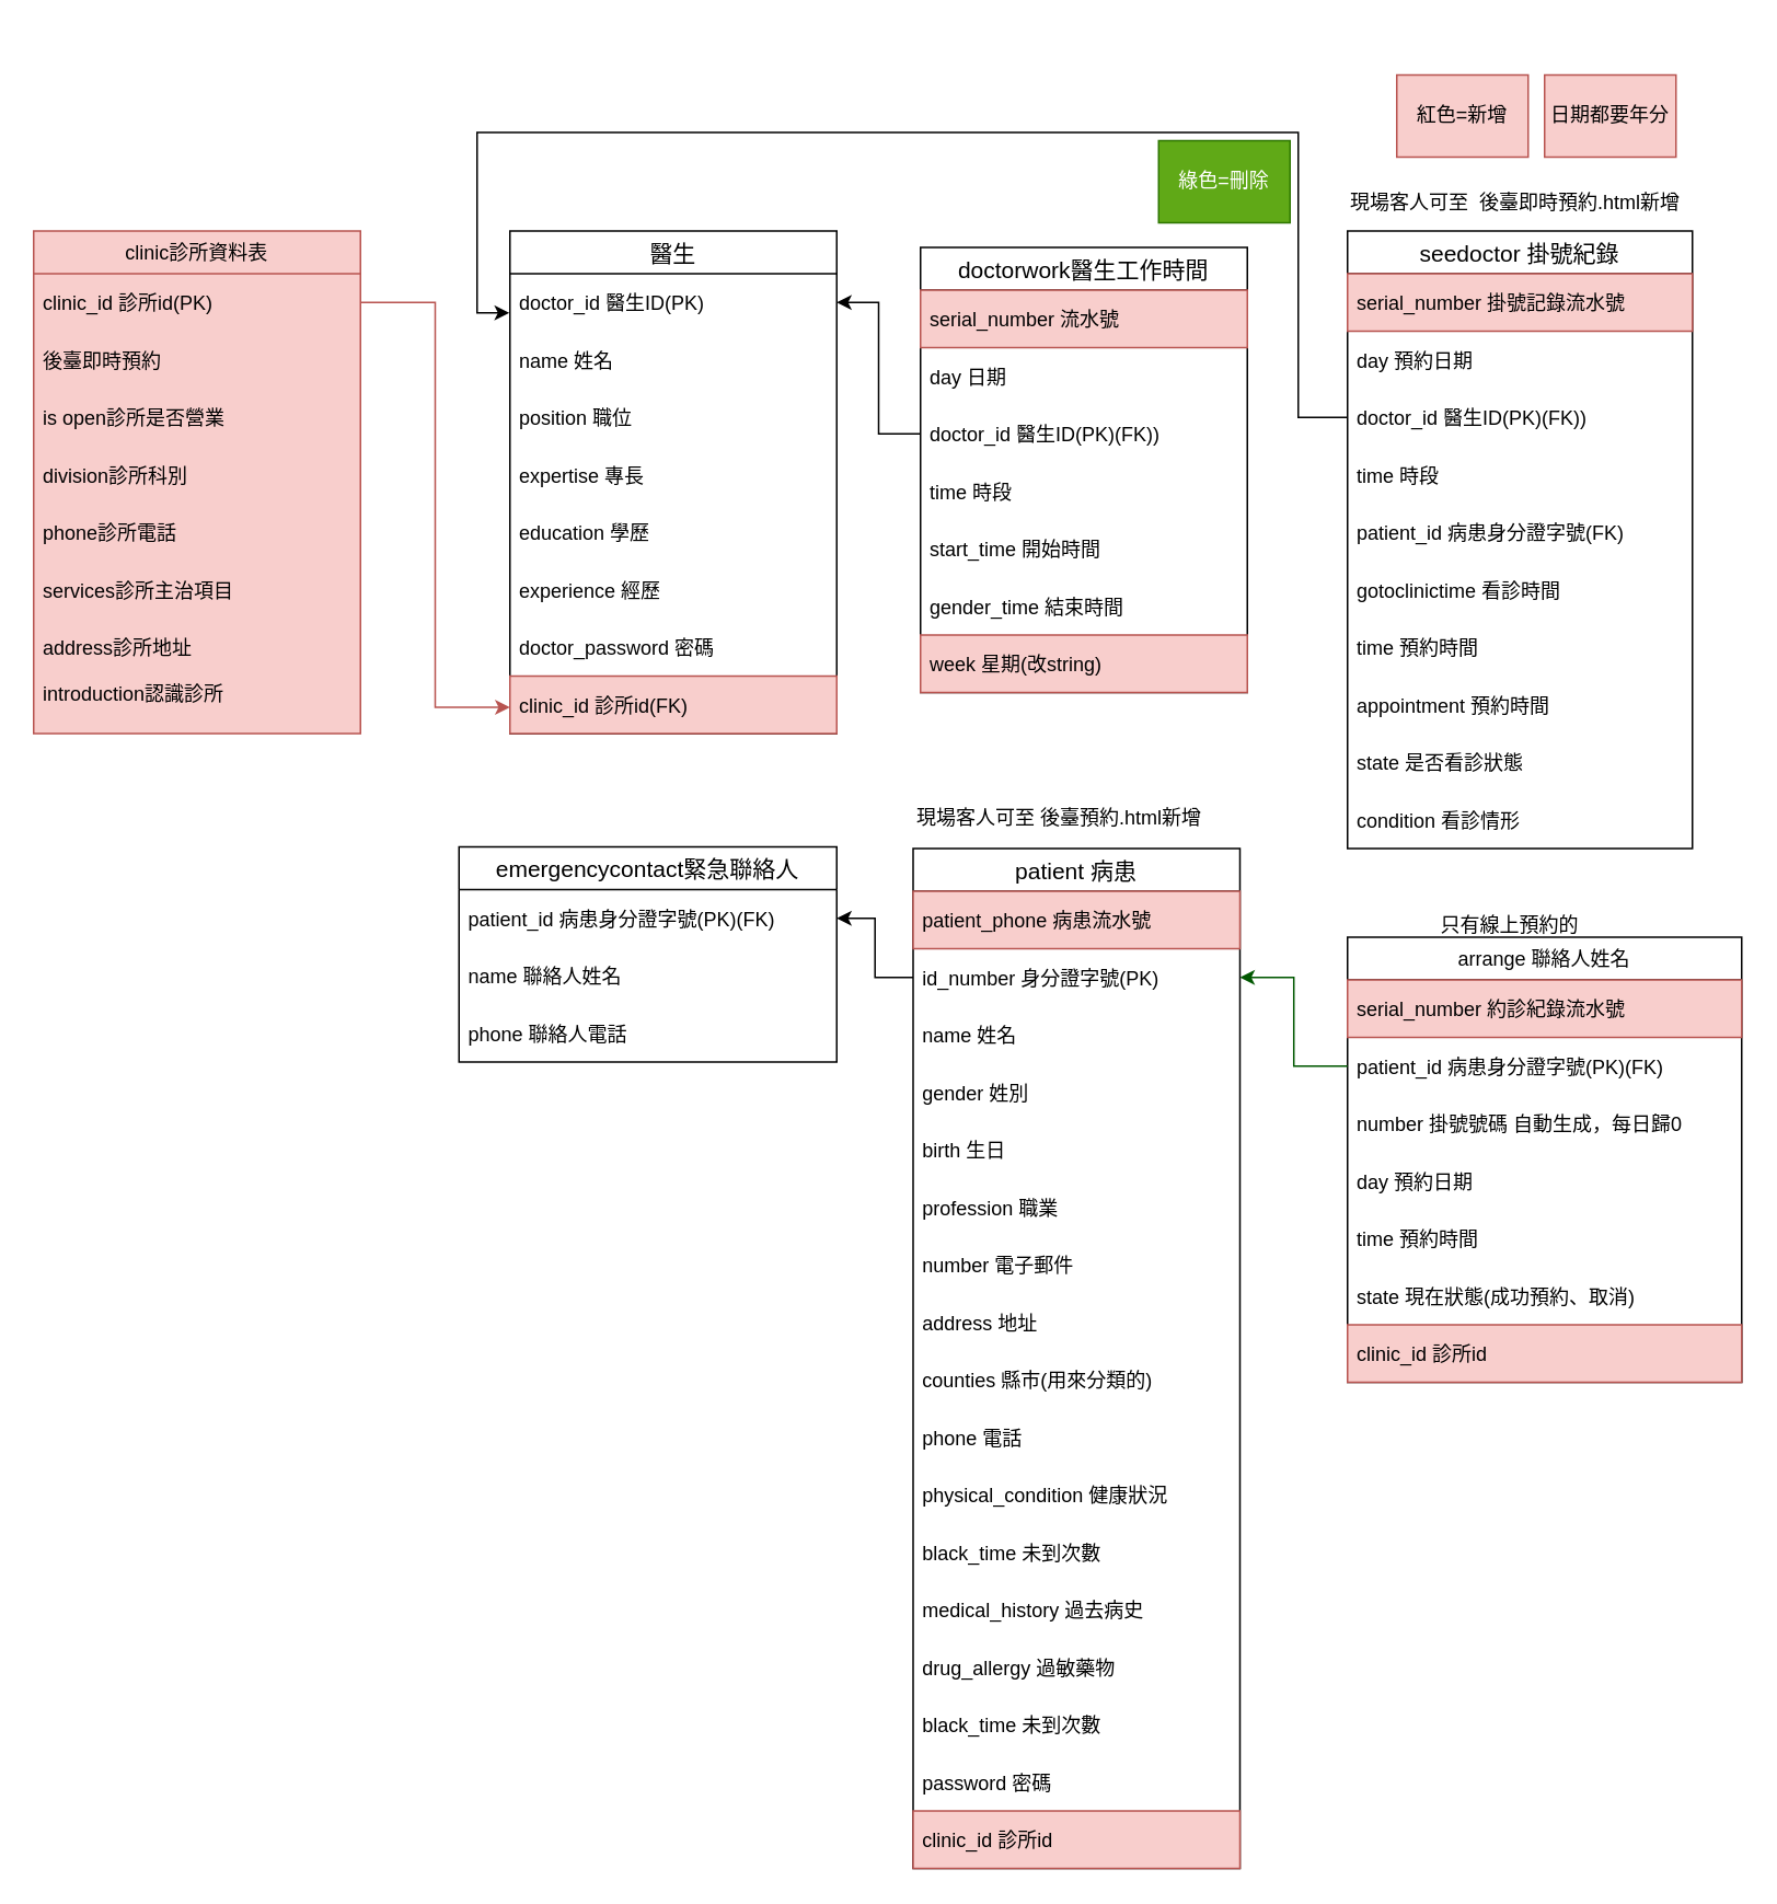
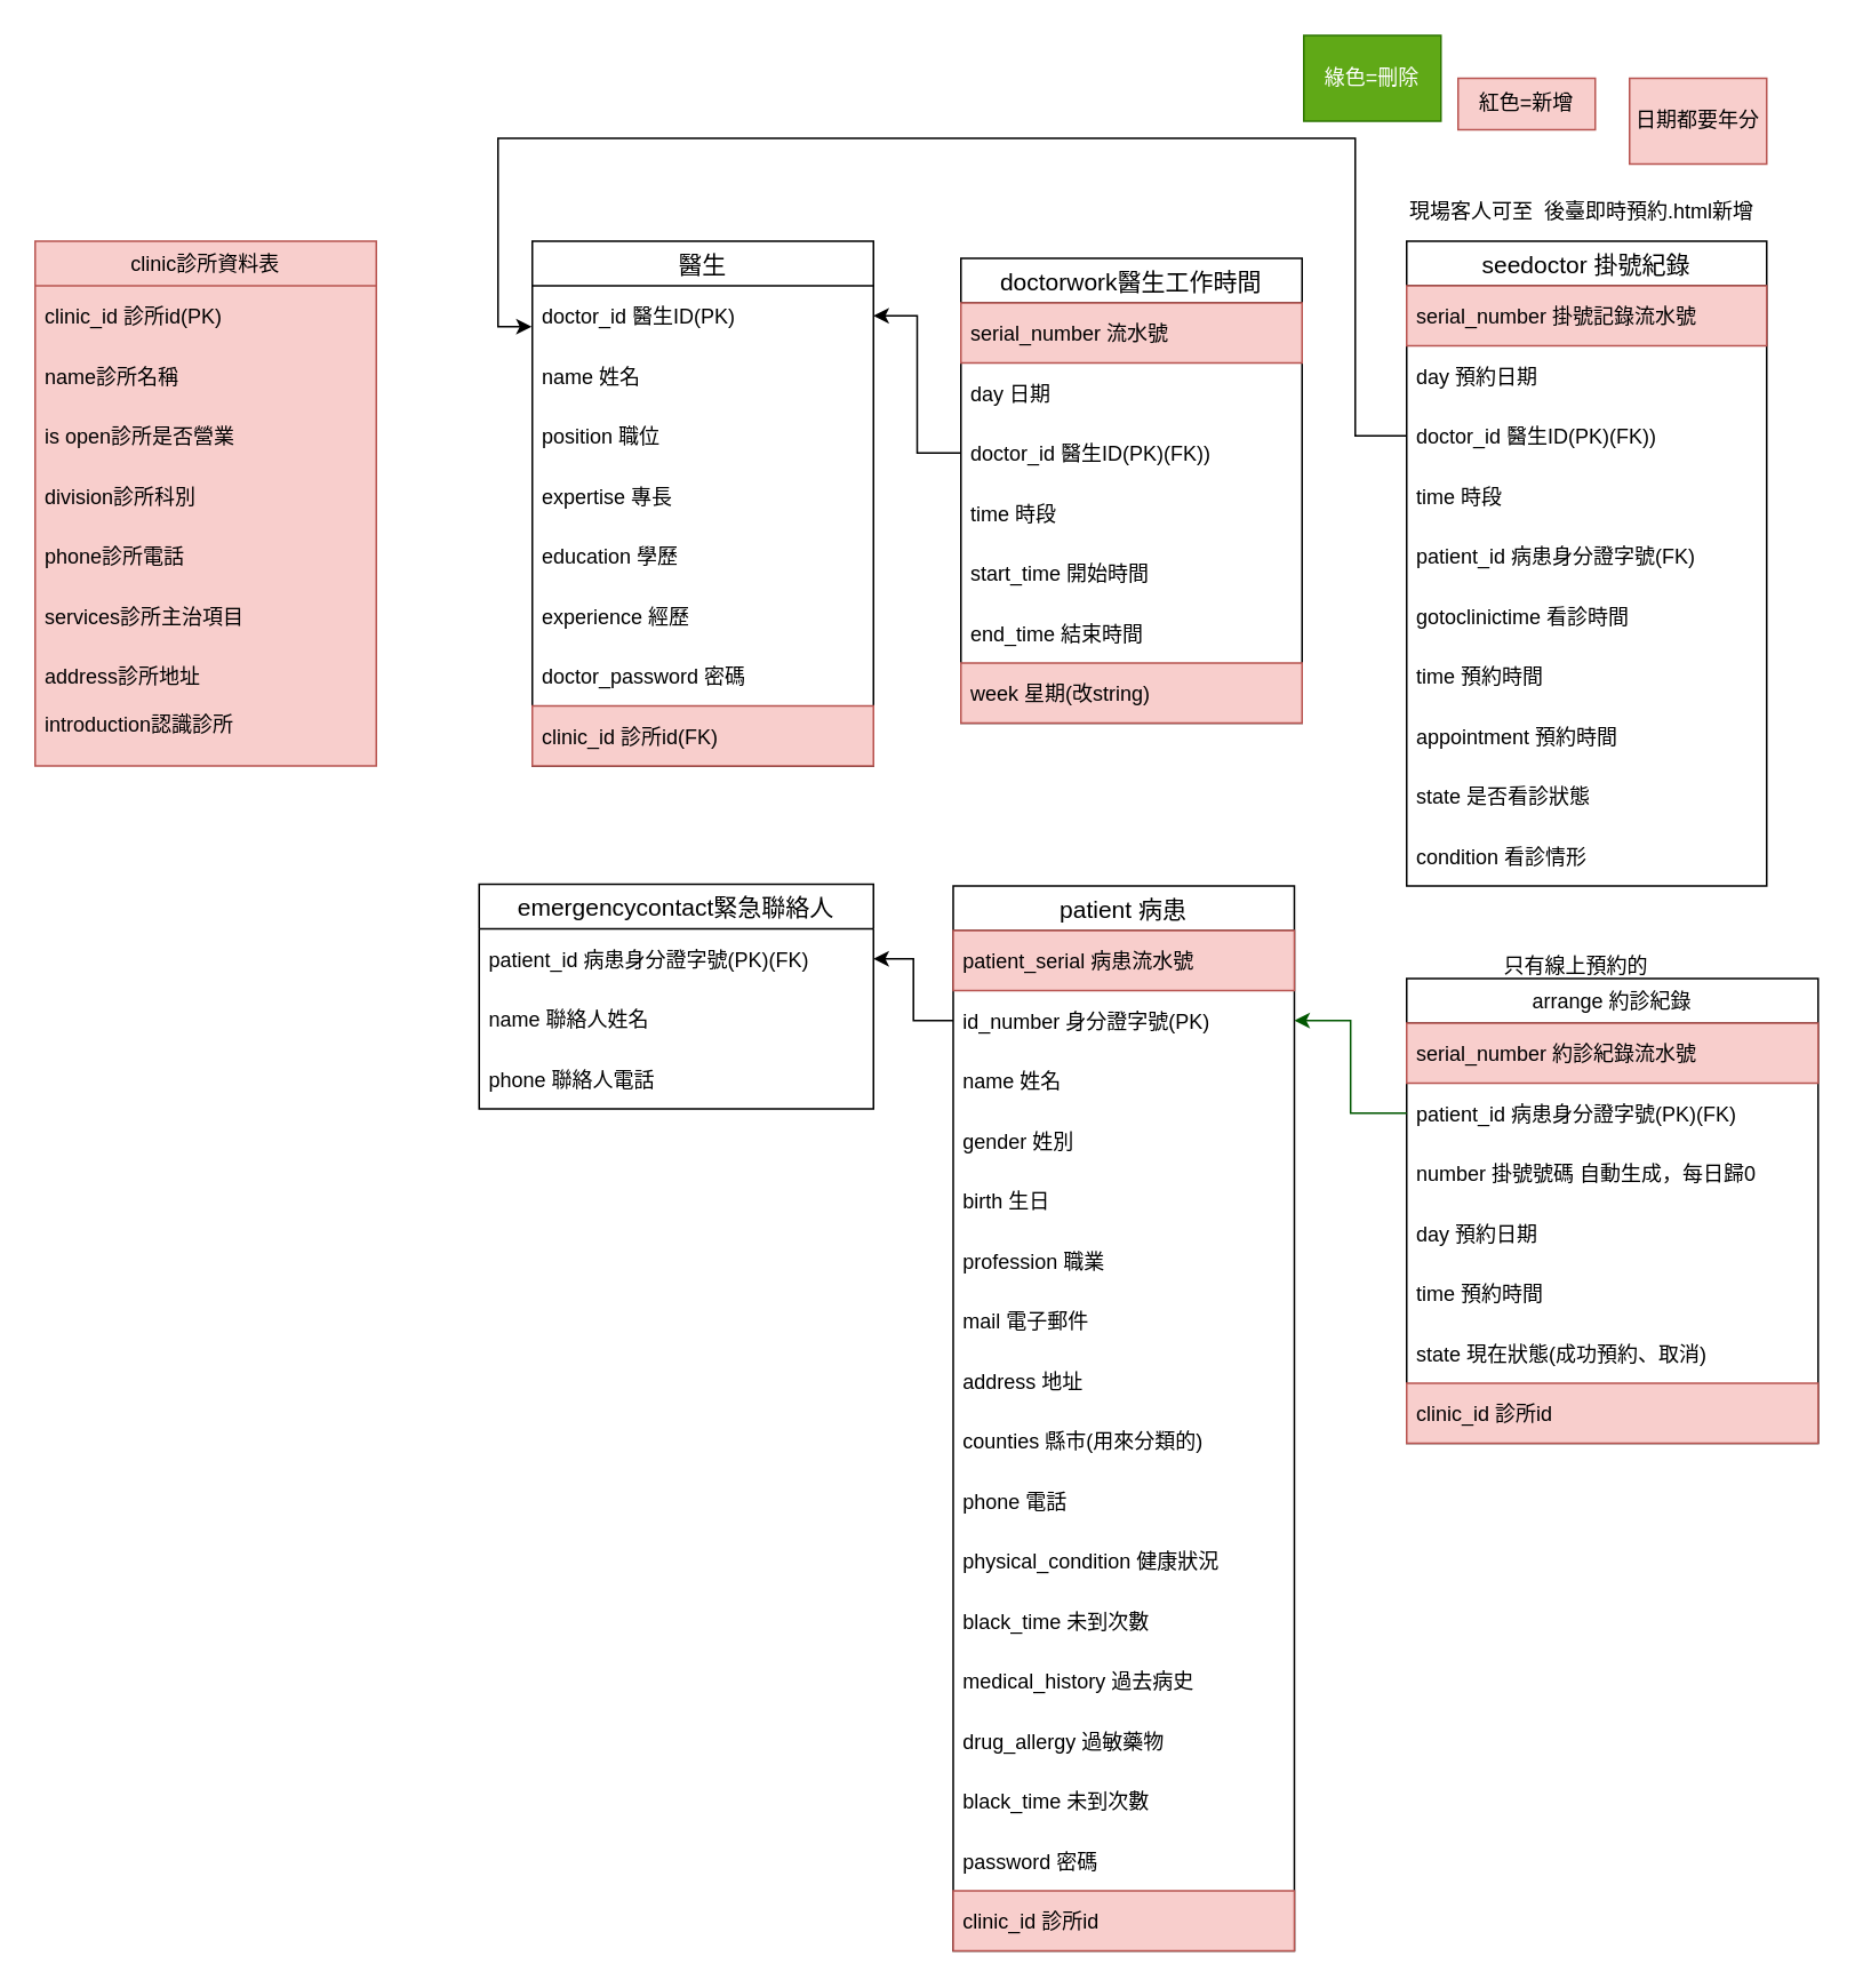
- <mxCell id="52" value="紅色=新增" style="text;html=1;strokeColor=#b85450;fillColor=#f8cecc;align=center;verticalAlign=middle;whiteSpace=wrap;rounded=0;" parent="1" vertex="1"><mxGeometry x="850" y="45" width="80" height="50" as="geometry" /></mxCell>
+ <mxCell id="52" value="紅色=新增" style="text;html=1;strokeColor=#b85450;fillColor=#f8cecc;align=center;verticalAlign=middle;whiteSpace=wrap;rounded=0;" parent="1" vertex="1"><mxGeometry x="850" y="45" width="80" height="30" as="geometry" /></mxCell>
- <mxCell id="55" value="日期都要年分" style="text;html=1;strokeColor=#b85450;fillColor=#f8cecc;align=center;verticalAlign=middle;whiteSpace=wrap;rounded=0;" parent="1" vertex="1"><mxGeometry x="940" y="45" width="80" height="50" as="geometry" /></mxCell>
+ <mxCell id="55" value="日期都要年分" style="text;html=1;strokeColor=#b85450;fillColor=#f8cecc;align=center;verticalAlign=middle;whiteSpace=wrap;rounded=0;" parent="1" vertex="1"><mxGeometry x="950" y="45" width="80" height="50" as="geometry" /></mxCell>
- <mxCell id="78" value="綠色=刪除" style="text;html=1;strokeColor=#2D7600;fillColor=#60a917;align=center;verticalAlign=middle;whiteSpace=wrap;rounded=0;fontColor=#ffffff;" vertex="1" parent="1"><mxGeometry x="705" y="85" width="80" height="50" as="geometry" /></mxCell>
+ <mxCell id="78" value="綠色=刪除" style="text;html=1;strokeColor=#2D7600;fillColor=#60a917;align=center;verticalAlign=middle;whiteSpace=wrap;rounded=0;fontColor=#ffffff;" vertex="1" parent="1"><mxGeometry x="760" y="20" width="80" height="50" as="geometry" /></mxCell>
- <mxCell id="60" value="後臺即時預約" style="text;strokeColor=none;fillColor=none;align=left;verticalAlign=middle;spacingLeft=4;spacingRight=4;overflow=hidden;rotatable=0;points=[[0,0.5],[1,0.5]];portConstraint=eastwest;" parent="58" vertex="1"><mxGeometry y="61" width="199" height="35" as="geometry" /></mxCell>
+ <mxCell id="60" value="name診所名稱" style="text;strokeColor=none;fillColor=none;align=left;verticalAlign=middle;spacingLeft=4;spacingRight=4;overflow=hidden;rotatable=0;points=[[0,0.5],[1,0.5]];portConstraint=eastwest;" parent="58" vertex="1"><mxGeometry y="61" width="199" height="35" as="geometry" /></mxCell>
- <mxCell id="77" style="edgeStyle=orthogonalEdgeStyle;rounded=0;orthogonalLoop=1;jettySize=auto;html=1;entryX=0;entryY=0.543;entryDx=0;entryDy=0;entryPerimeter=0;fillColor=#f8cecc;strokeColor=#b85450;" parent="1" source="59" target="75" edge="1"><mxGeometry relative="1" as="geometry" /></mxCell>
- <mxCell id="8" value="gender_time 結束時間" style="text;spacingLeft=4;spacingRight=4;overflow=hidden;rotatable=0;points=[[0,0.5],[1,0.5]];portConstraint=eastwest;fontSize=12;align=left;verticalAlign=middle;" parent="2" vertex="1"><mxGeometry y="201" width="199" height="35" as="geometry" /></mxCell>
+ <mxCell id="8" value="end_time 結束時間" style="text;spacingLeft=4;spacingRight=4;overflow=hidden;rotatable=0;points=[[0,0.5],[1,0.5]];portConstraint=eastwest;fontSize=12;align=left;verticalAlign=middle;" parent="2" vertex="1"><mxGeometry y="201" width="199" height="35" as="geometry" /></mxCell>
- <mxCell id="53" value="現場客人可至 後臺預約.html新增" style="text;html=1;strokeColor=none;fillColor=none;align=left;verticalAlign=middle;whiteSpace=wrap;rounded=0;" parent="1" vertex="1"><mxGeometry x="555.5" y="480" width="204.5" height="35" as="geometry" /></mxCell>
- <mxCell id="22" value="patient_phone 病患流水號" style="text;spacingLeft=4;spacingRight=4;overflow=hidden;rotatable=0;points=[[0,0.5],[1,0.5]];portConstraint=eastwest;fontSize=12;fillColor=#f8cecc;strokeColor=#b85450;align=left;verticalAlign=middle;" vertex="1" parent="21"><mxGeometry y="26" width="199" height="35" as="geometry" /></mxCell>
+ <mxCell id="22" value="patient_serial 病患流水號" style="text;spacingLeft=4;spacingRight=4;overflow=hidden;rotatable=0;points=[[0,0.5],[1,0.5]];portConstraint=eastwest;fontSize=12;fillColor=#f8cecc;strokeColor=#b85450;align=left;verticalAlign=middle;" vertex="1" parent="21"><mxGeometry y="26" width="199" height="35" as="geometry" /></mxCell>
- <mxCell id="44" value="arrange 聯絡人姓名" style="swimlane;fontStyle=0;childLayout=stackLayout;horizontal=1;startSize=26;horizontalStack=0;resizeParent=1;resizeParentMax=0;resizeLast=0;collapsible=1;marginBottom=0;align=center;verticalAlign=middle;" parent="1" vertex="1"><mxGeometry x="820" y="570" width="240" height="271" as="geometry" /></mxCell>
+ <mxCell id="44" value="arrange 約診紀錄" style="swimlane;fontStyle=0;childLayout=stackLayout;horizontal=1;startSize=26;horizontalStack=0;resizeParent=1;resizeParentMax=0;resizeLast=0;collapsible=1;marginBottom=0;align=center;verticalAlign=middle;" parent="1" vertex="1"><mxGeometry x="820" y="570" width="240" height="271" as="geometry" /></mxCell>
- <mxCell id="28" value="number 電子郵件" style="text;spacingLeft=4;spacingRight=4;overflow=hidden;rotatable=0;points=[[0,0.5],[1,0.5]];portConstraint=eastwest;fontSize=12;align=left;verticalAlign=middle;" parent="21" vertex="1"><mxGeometry y="236" width="199" height="35" as="geometry" /></mxCell>
+ <mxCell id="28" value="mail 電子郵件" style="text;spacingLeft=4;spacingRight=4;overflow=hidden;rotatable=0;points=[[0,0.5],[1,0.5]];portConstraint=eastwest;fontSize=12;align=left;verticalAlign=middle;" parent="21" vertex="1"><mxGeometry y="236" width="199" height="35" as="geometry" /></mxCell>
